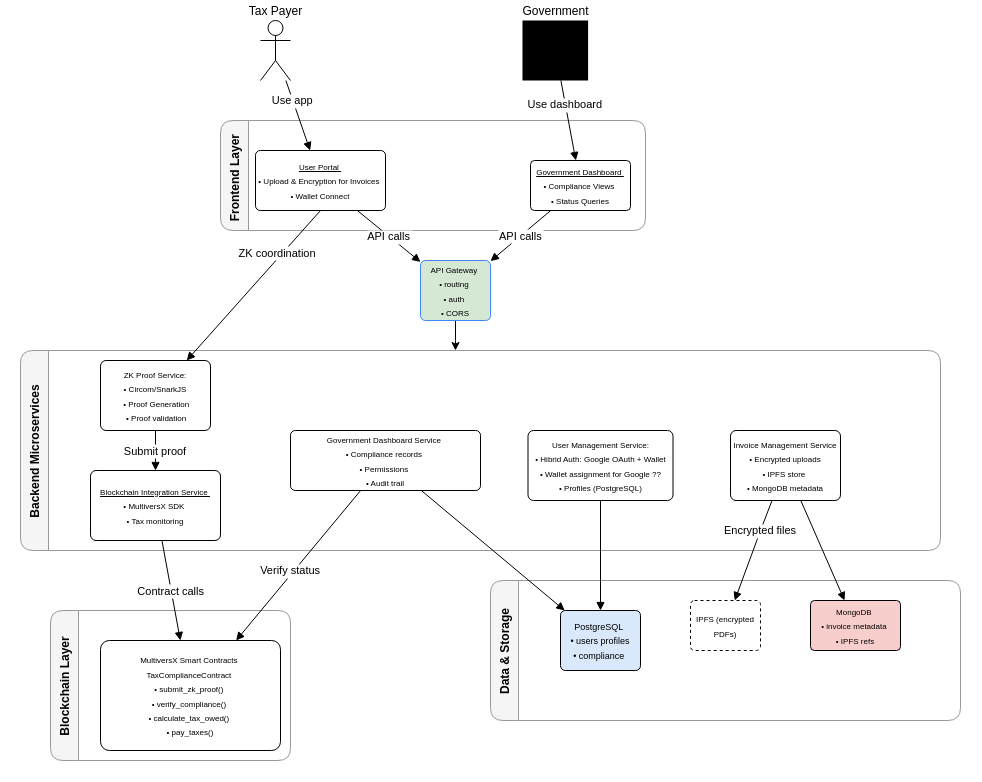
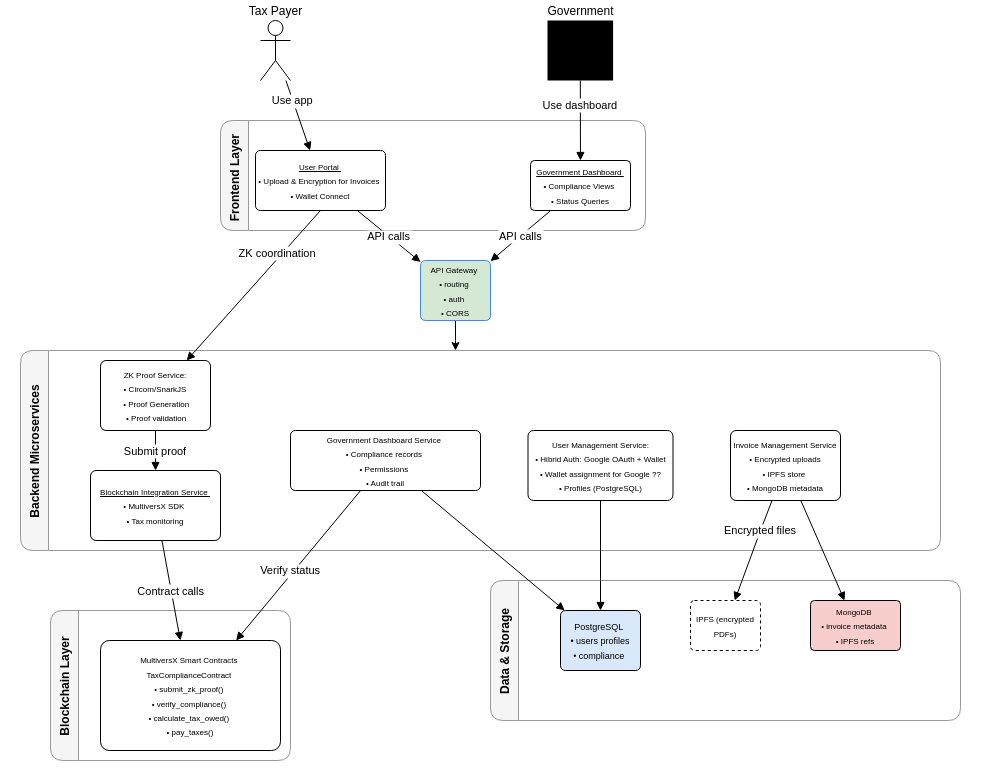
- <mxCell id="32" value="Government" style="sketch=0;verticalLabelPosition=top;sketch=0;aspect=fixed;html=1;verticalAlign=bottom;strokeColor=none;fillColor=#000000;align=center;outlineConnect=0;pointerEvents=1;shape=mxgraph.citrix2.finance_government;labelPosition=center;" vertex="1" parent="1"><mxGeometry x="522" y="20" width="65.6" height="60" as="geometry" /></mxCell>
+ <mxCell id="32" value="Government" style="sketch=0;verticalLabelPosition=top;sketch=0;aspect=fixed;html=1;verticalAlign=bottom;strokeColor=none;fillColor=#000000;align=center;outlineConnect=0;pointerEvents=1;shape=mxgraph.citrix2.finance_government;labelPosition=center;" vertex="1" parent="1"><mxGeometry x="547" y="20" width="65.6" height="60" as="geometry" /></mxCell>
